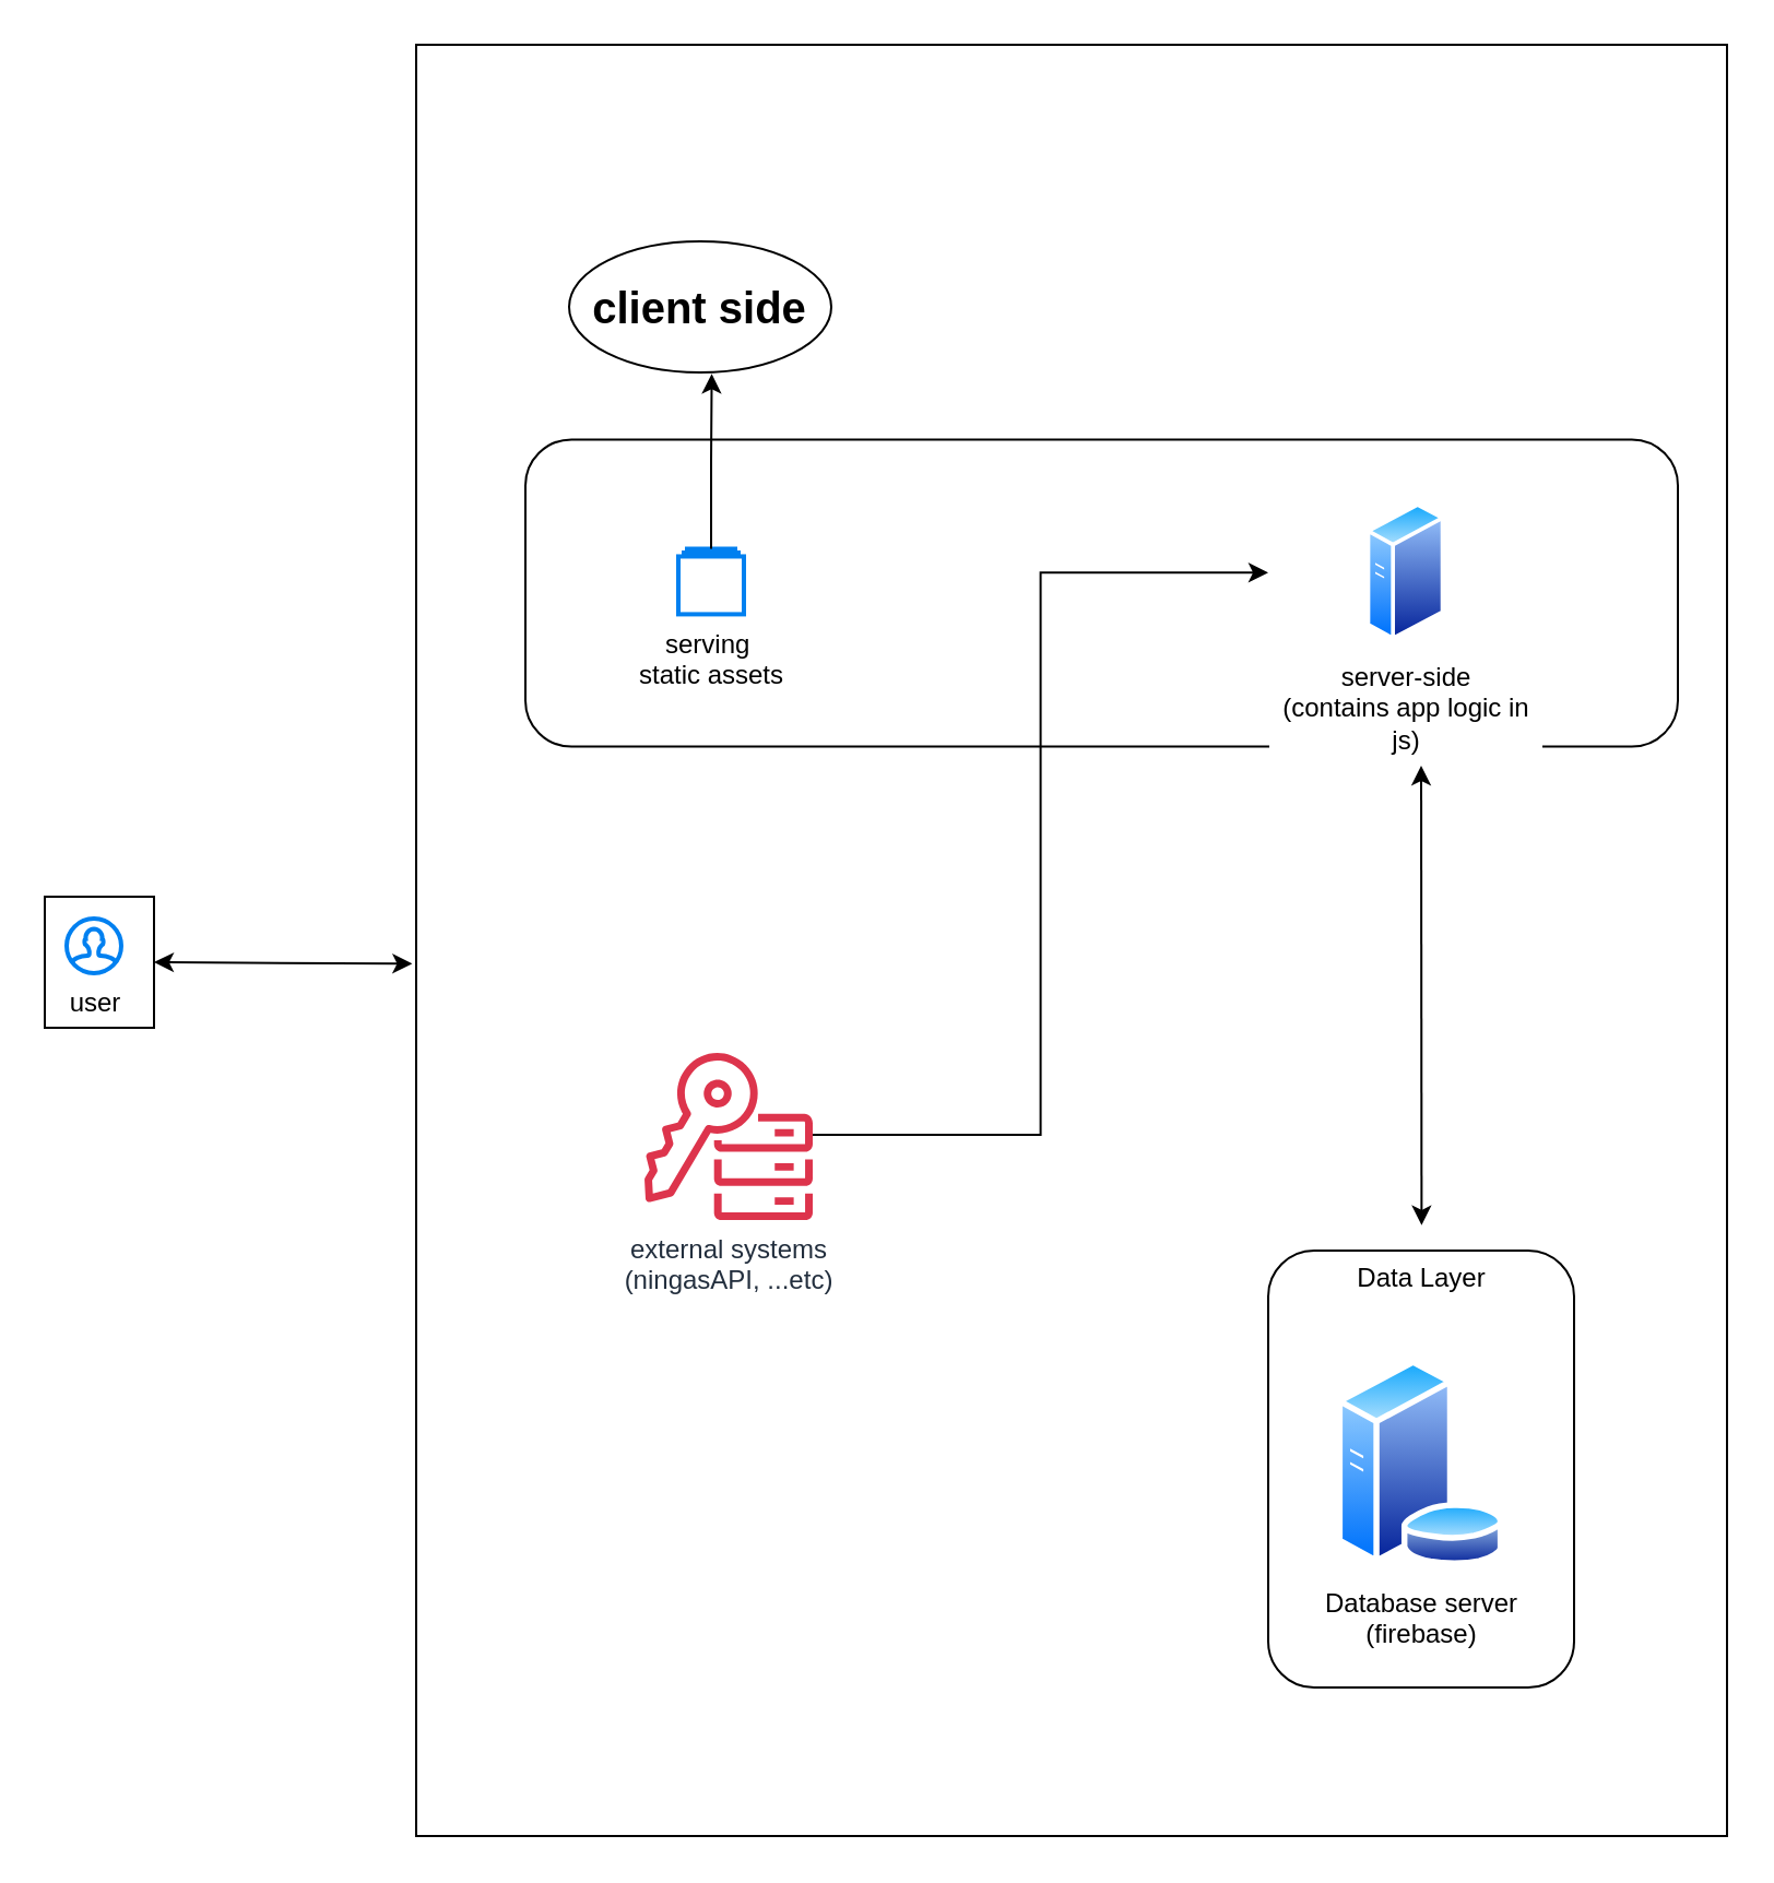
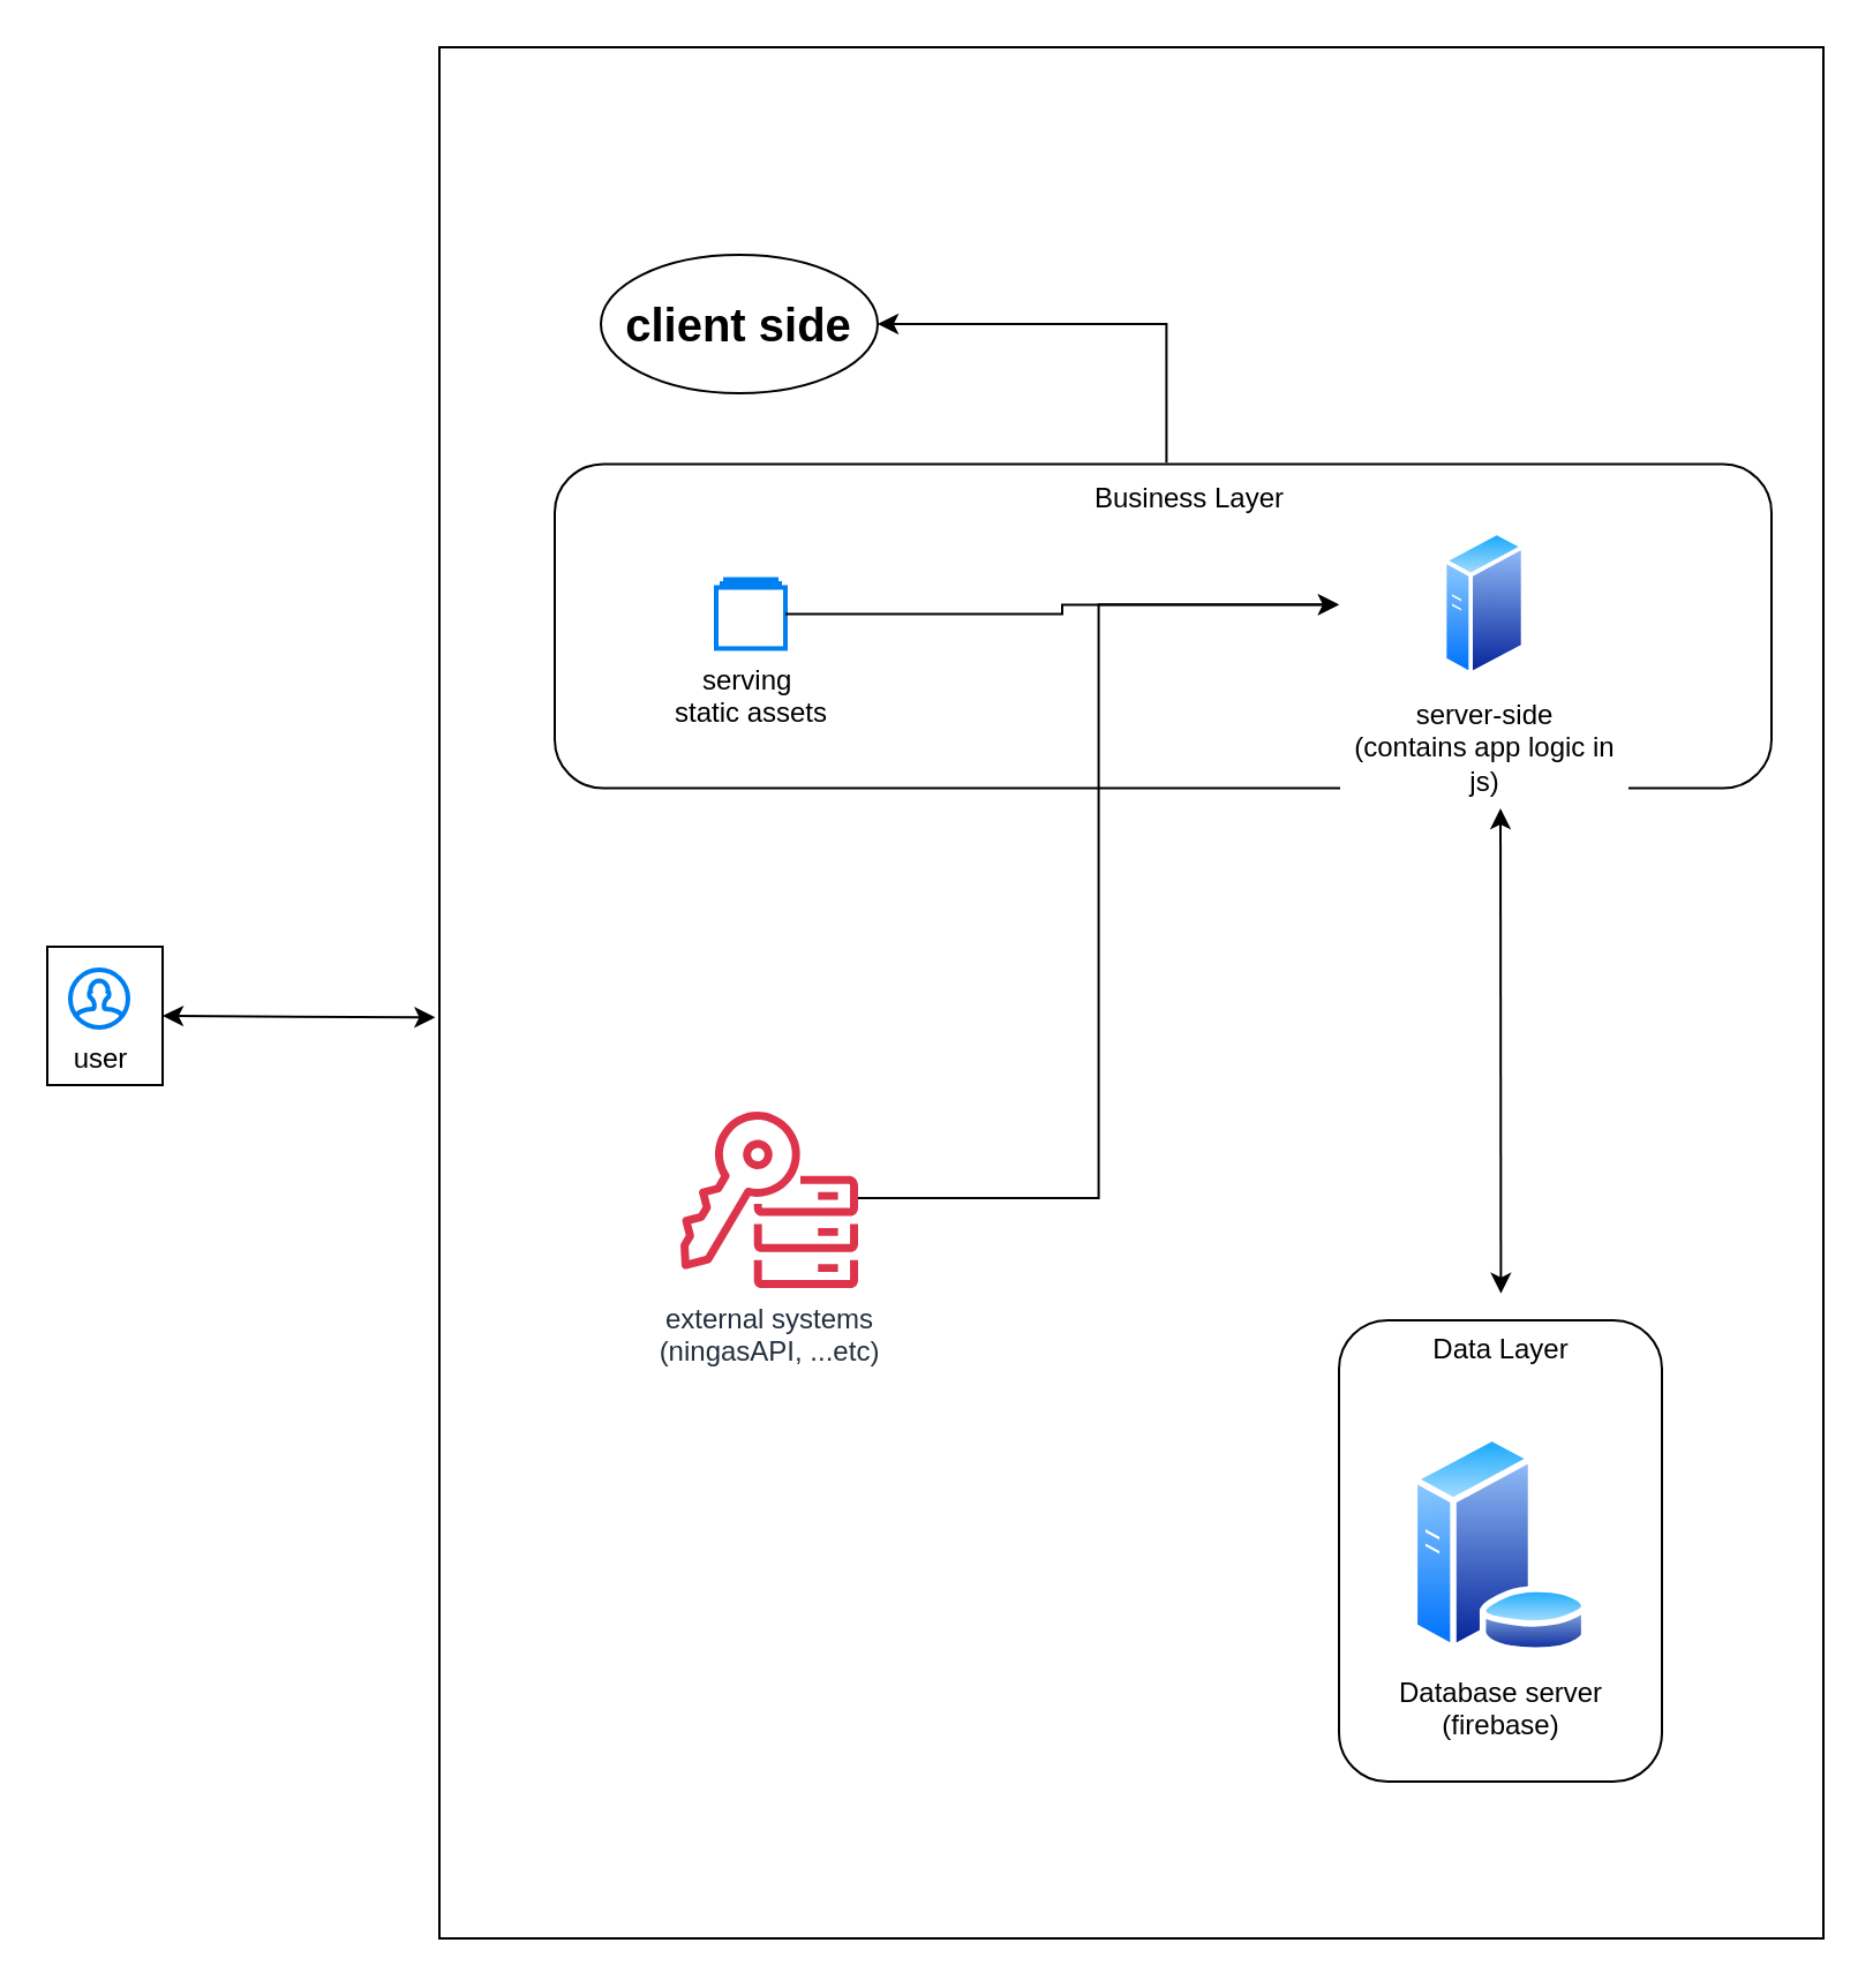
+ <mxCell id="21" style="edgeStyle=orthogonalEdgeStyle;rounded=0;orthogonalLoop=1;jettySize=auto;html=1;entryX=1;entryY=0.5;entryDx=0;entryDy=0;exitX=0.411;exitY=-0.02;exitDx=0;exitDy=0;exitPerimeter=0;" edge="1" parent="1" source="18" target="7"><mxGeometry relative="1" as="geometry" /></mxCell>
- <mxCell id="22" style="edgeStyle=orthogonalEdgeStyle;rounded=0;orthogonalLoop=1;jettySize=auto;html=1;entryX=0.544;entryY=1.011;entryDx=0;entryDy=0;entryPerimeter=0;" edge="1" parent="1" source="16" target="7"><mxGeometry relative="1" as="geometry" /></mxCell>
+ <mxCell id="22" style="edgeStyle=orthogonalEdgeStyle;rounded=0;orthogonalLoop=1;jettySize=auto;html=1;" edge="1" parent="1" source="16" target="19"><mxGeometry relative="1" as="geometry" /></mxCell>
+ <mxCell id="18" value="Business Layer" style="text;html=1;align=center;verticalAlign=middle;resizable=0;points=[];autosize=1;strokeColor=none;fillColor=none;" vertex="1" parent="17"><mxGeometry x="100.005" y="0.7" width="110" height="30" as="geometry" /></mxCell>
